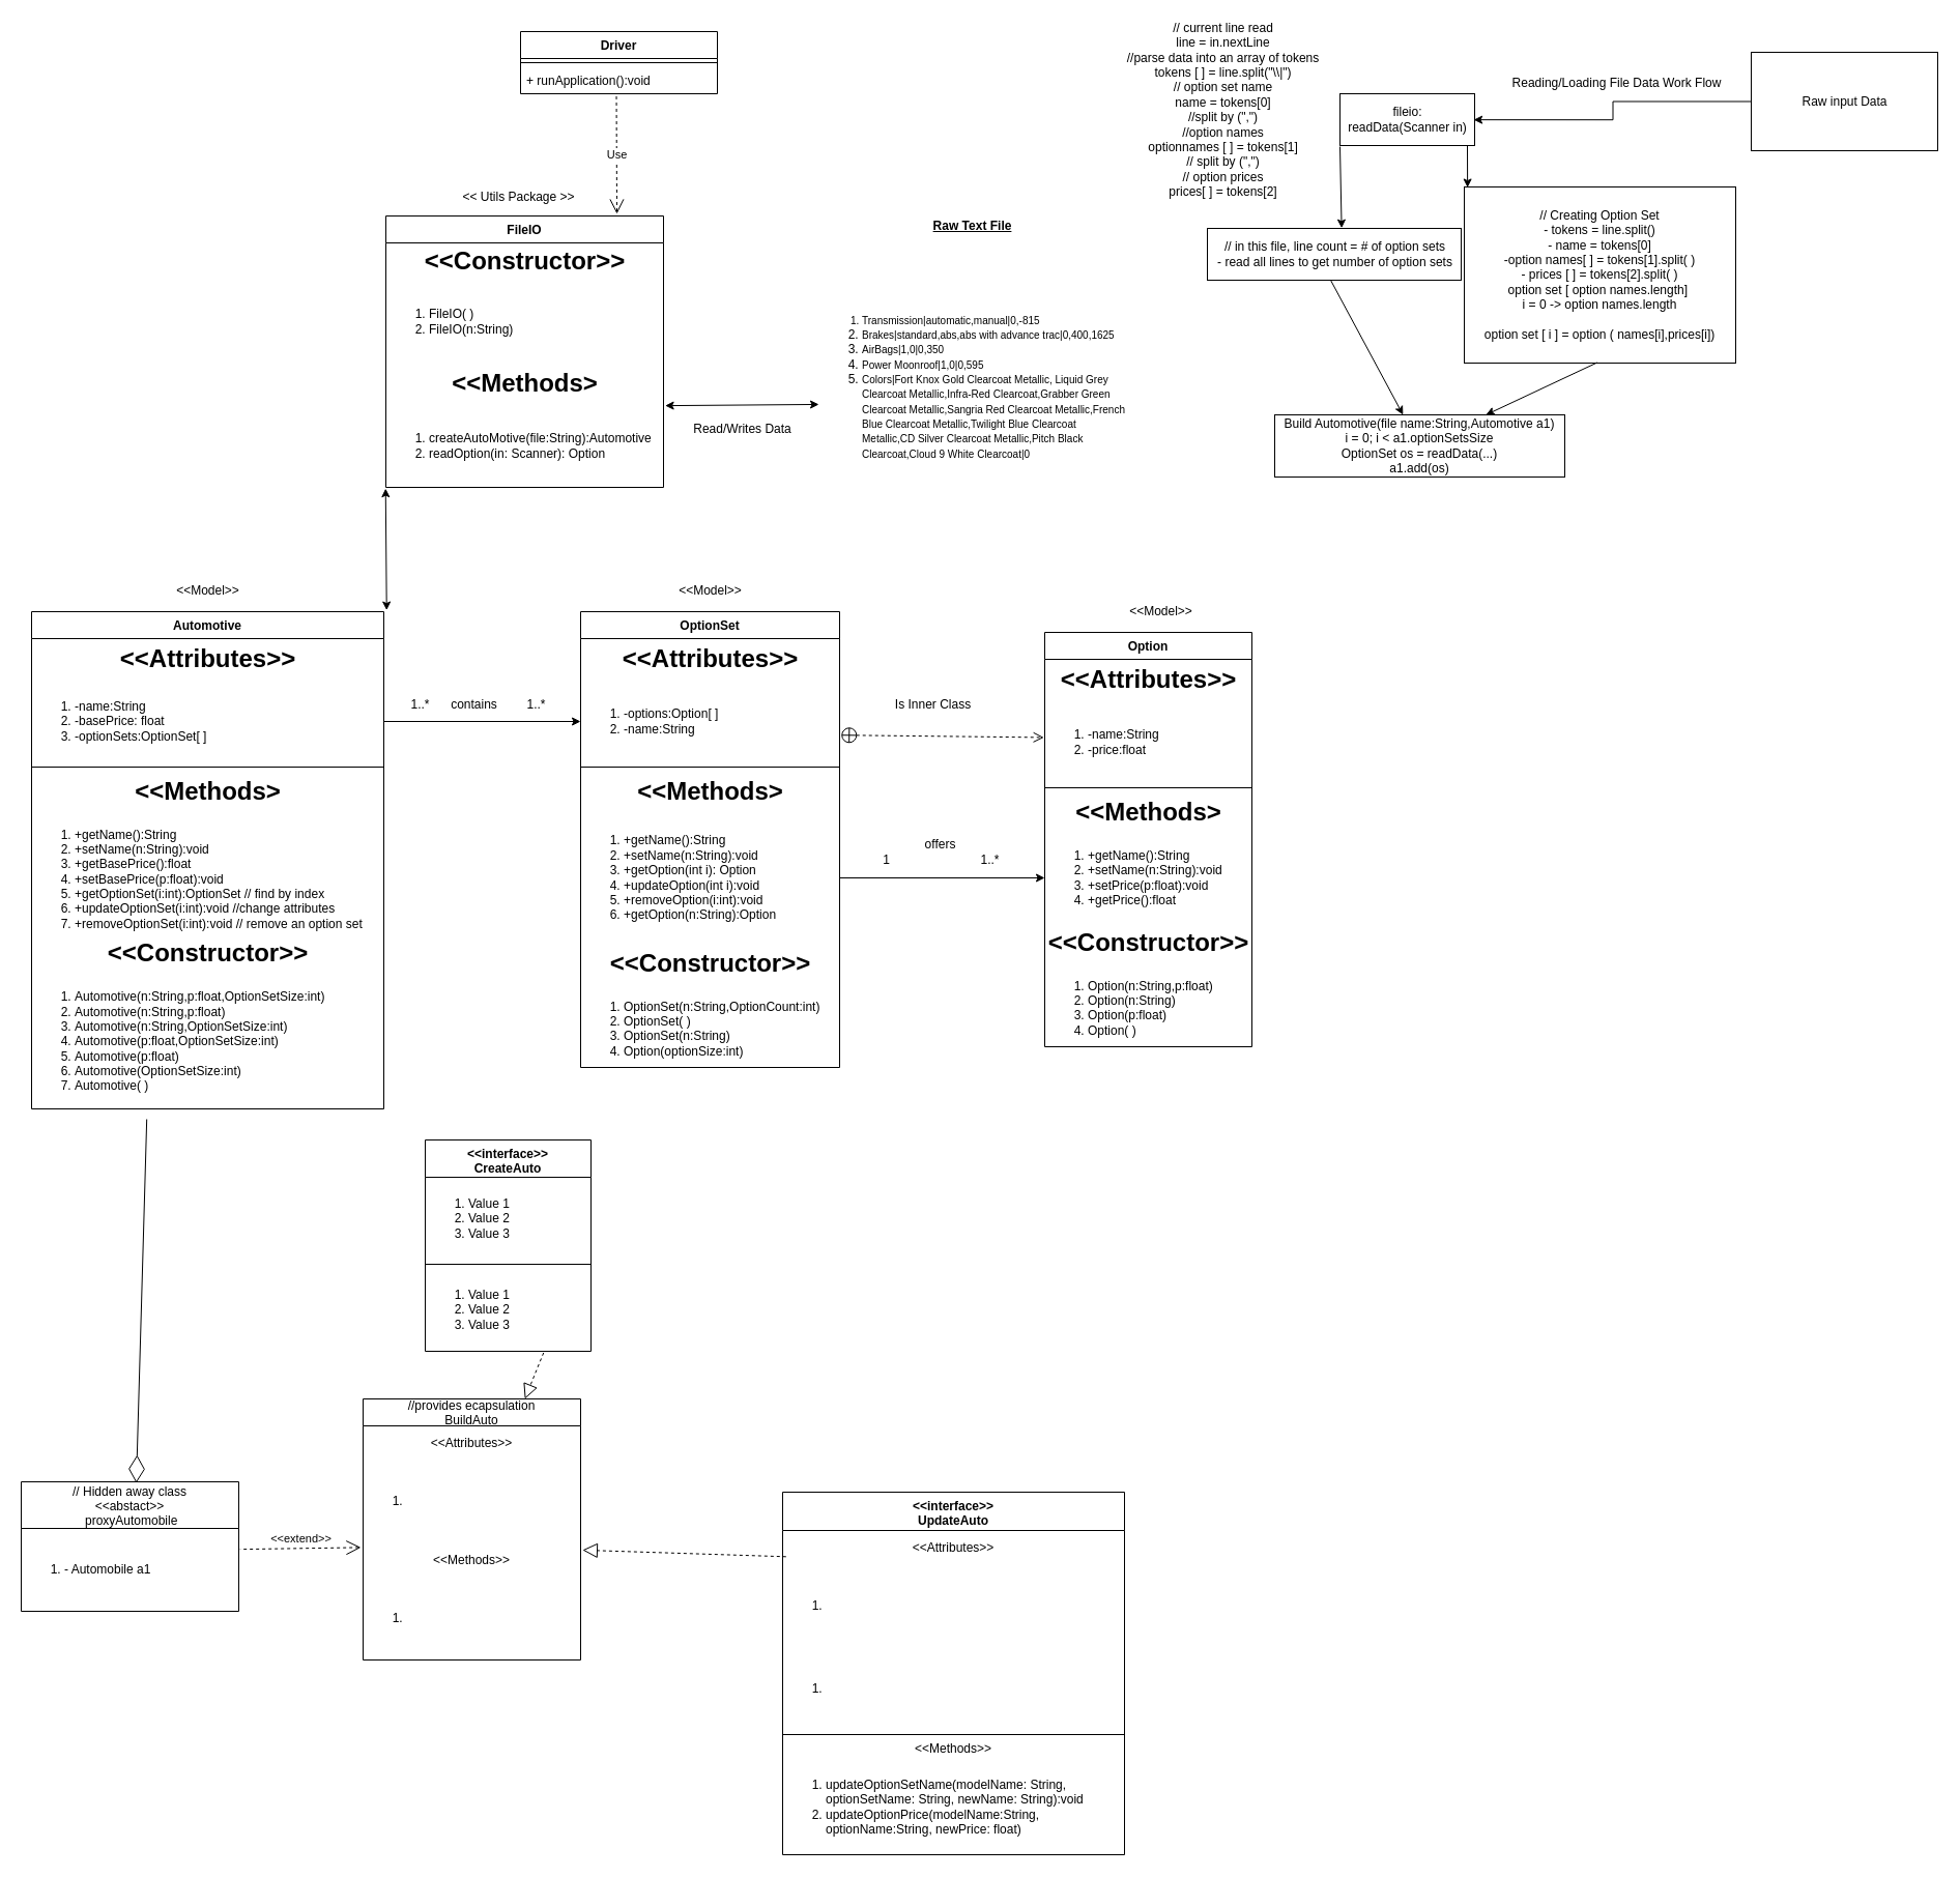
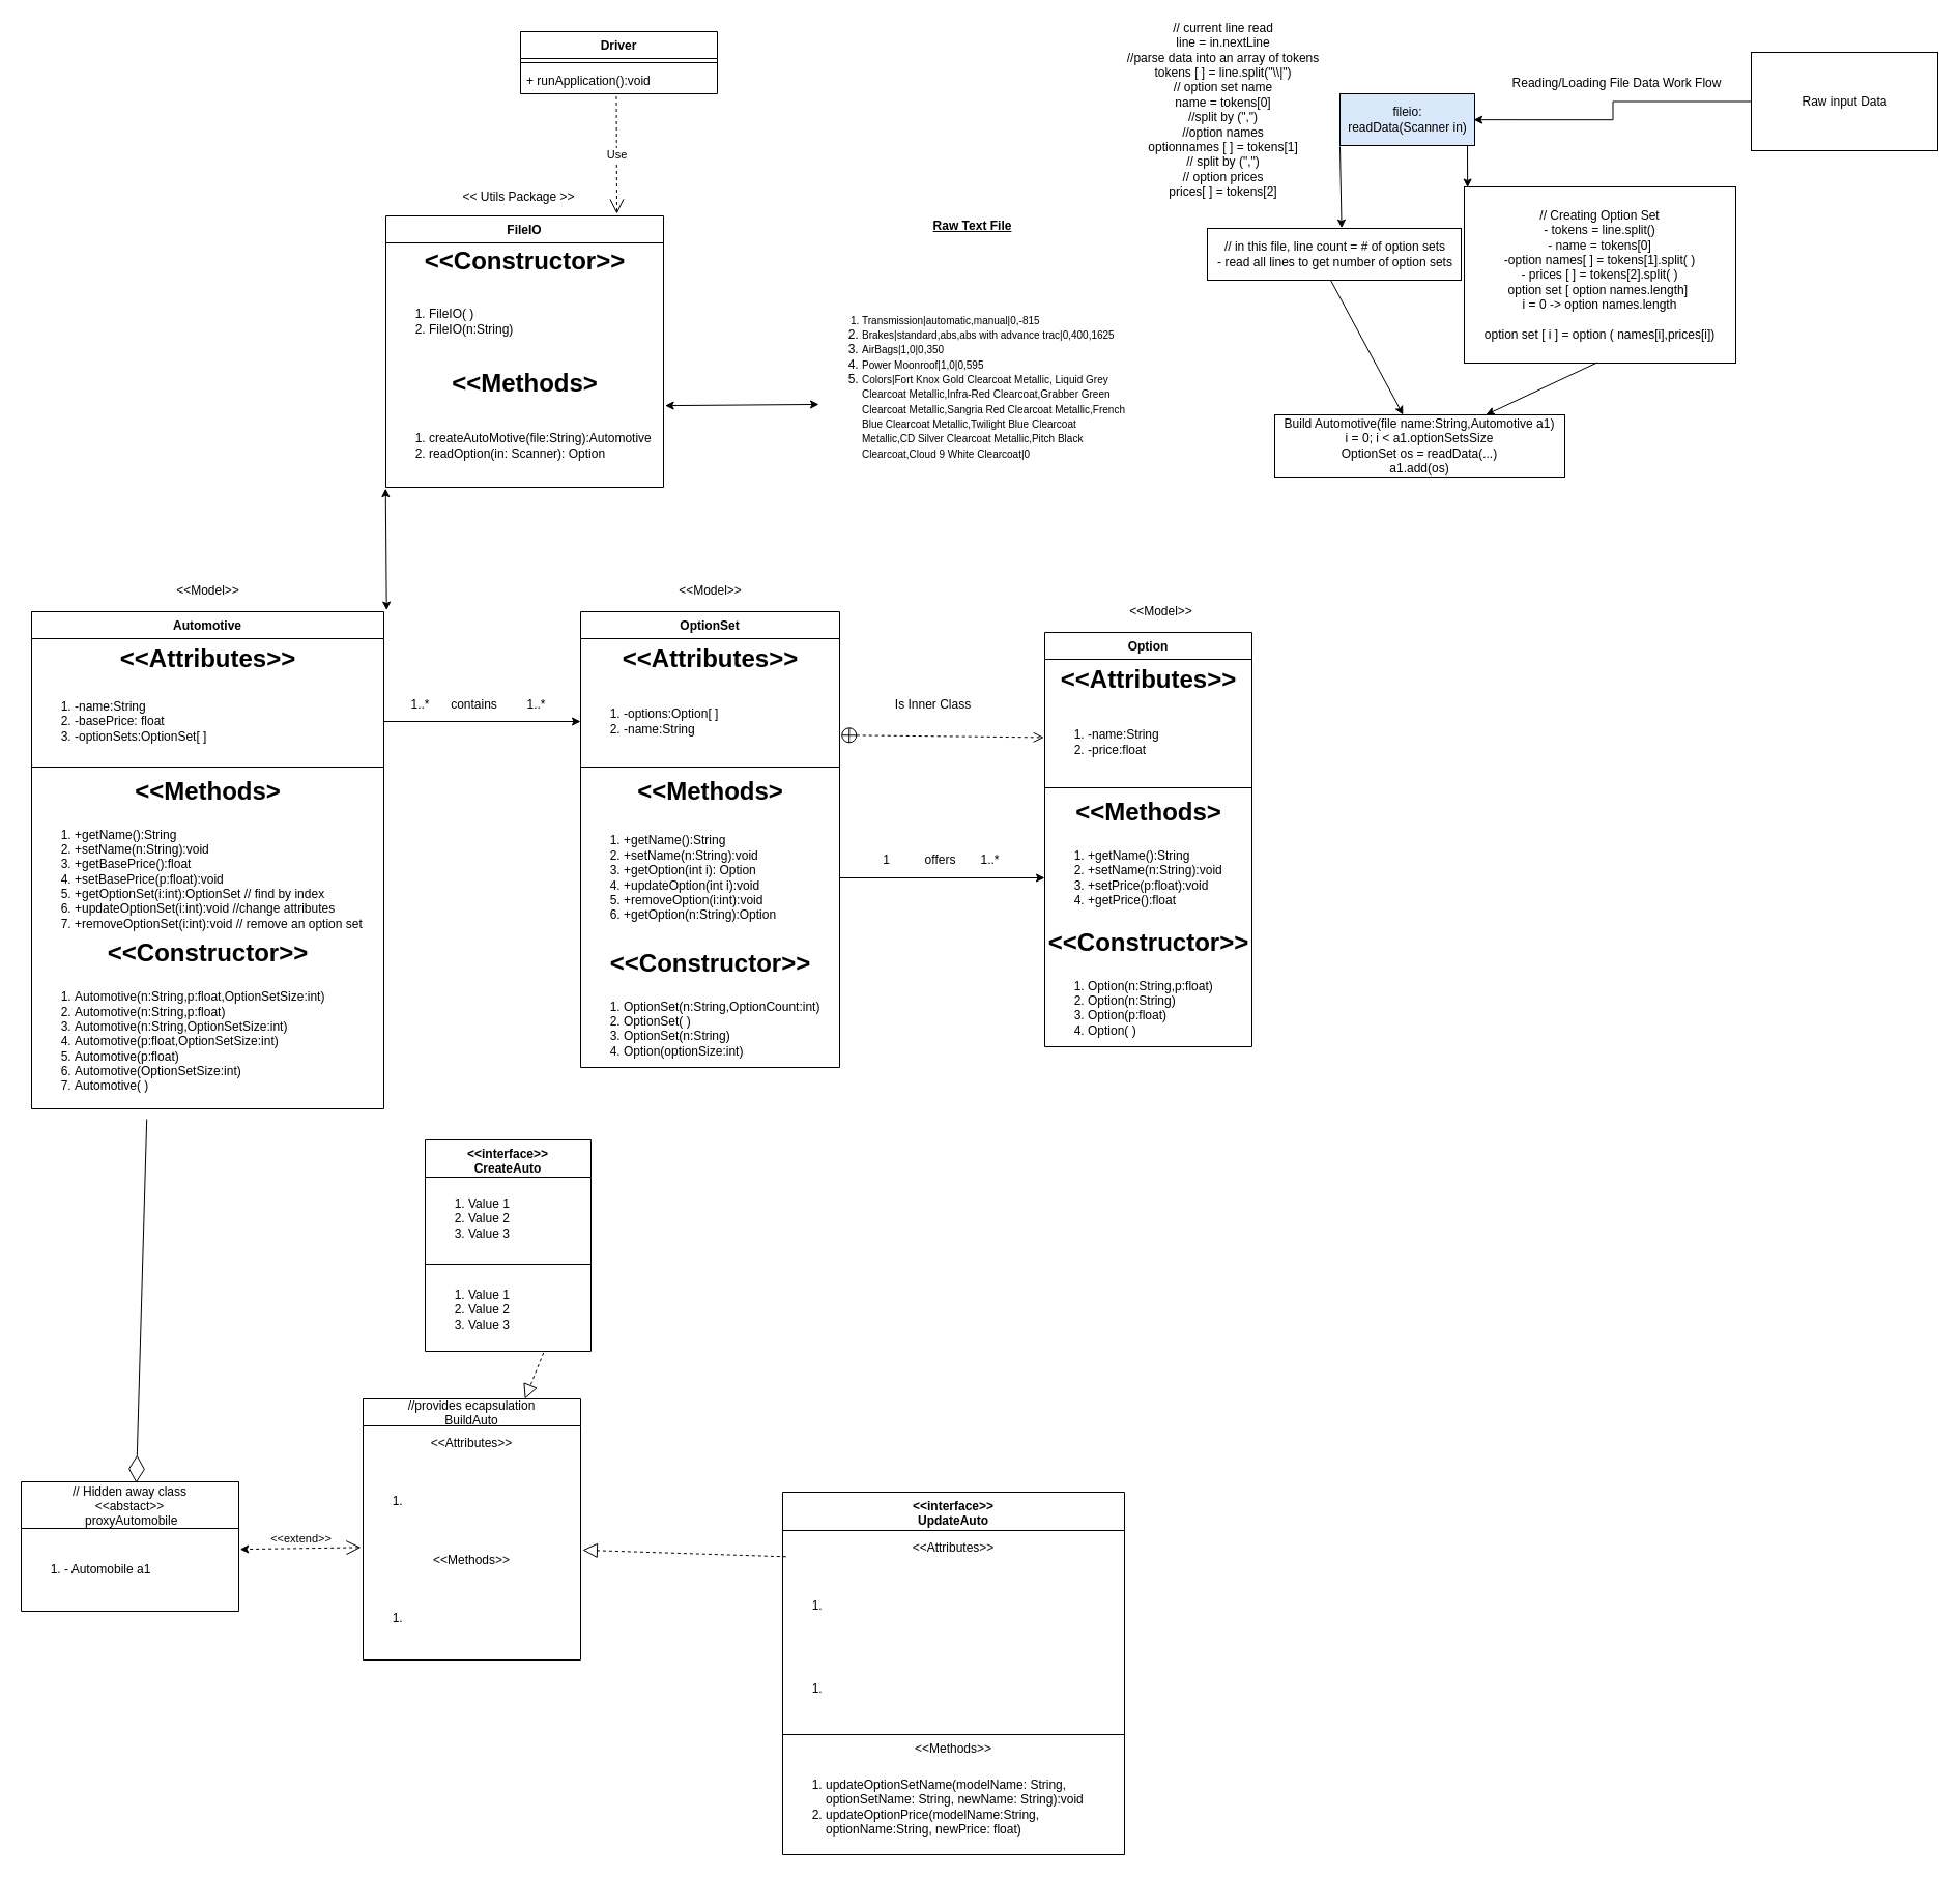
- <mxCell id="54" value="fileio:&lt;br&gt;readData(Scanner in)" style="html=1;" parent="1" vertex="1"><mxGeometry x="1293" y="90" width="130" height="50" as="geometry" /></mxCell>
+ <mxCell id="54" value="fileio:&lt;br&gt;readData(Scanner in)" style="html=1;fillColor=#dae8fc;" parent="1" vertex="1"><mxGeometry x="1293" y="90" width="130" height="50" as="geometry" /></mxCell>
- <mxCell id="49" value="Read/Writes Data" style="text;html=1;align=center;verticalAlign=middle;resizable=0;points=[];autosize=1;" parent="1" vertex="1"><mxGeometry x="661" y="404" width="110" height="20" as="geometry" /></mxCell>
- <mxCell id="14" value="offers" style="text;html=1;align=center;verticalAlign=middle;resizable=0;points=[];autosize=1;" parent="1" vertex="1"><mxGeometry x="882" y="805" width="50" height="20" as="geometry" /></mxCell>
+ <mxCell id="14" value="offers" style="text;html=1;align=center;verticalAlign=middle;resizable=0;points=[];autosize=1;" parent="1" vertex="1"><mxGeometry x="882" y="820" width="50" height="20" as="geometry" /></mxCell>
- <mxCell id="67" value="&amp;lt;&amp;lt;extend&amp;gt;&amp;gt;" style="edgeStyle=none;html=1;startArrow=open;endArrow=none;startSize=12;verticalAlign=bottom;dashed=1;labelBackgroundColor=none;exitX=-0.01;exitY=0.569;exitDx=0;exitDy=0;exitPerimeter=0;entryX=1.006;entryY=0.252;entryDx=0;entryDy=0;entryPerimeter=0;" parent="1" source="72" target="71" edge="1"><mxGeometry width="160" relative="1" as="geometry"><mxPoint x="300" y="1180" as="sourcePoint" /><mxPoint x="280" y="1360" as="targetPoint" /></mxGeometry></mxCell>
+ <mxCell id="67" value="&amp;lt;&amp;lt;extend&amp;gt;&amp;gt;" style="edgeStyle=none;html=1;startArrow=open;endArrow=classic;startSize=12;verticalAlign=bottom;dashed=1;labelBackgroundColor=none;exitX=-0.01;exitY=0.569;exitDx=0;exitDy=0;exitPerimeter=0;entryX=1.006;entryY=0.252;entryDx=0;entryDy=0;entryPerimeter=0;" parent="1" source="72" target="71" edge="1"><mxGeometry width="160" relative="1" as="geometry"><mxPoint x="300" y="1180" as="sourcePoint" /><mxPoint x="280" y="1360" as="targetPoint" /></mxGeometry></mxCell>
